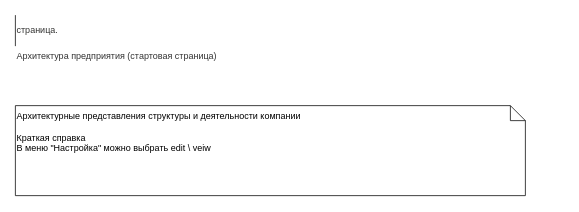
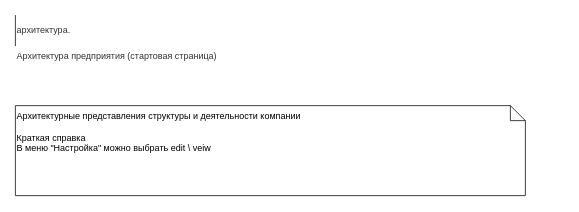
- <mxCell id="2" value="страница." style="shape=partialRectangle;html=1;right=0;top=0;bottom=0;fillColor=none;routingCenterX=-0.5;align=left;whiteSpace=wrap;fontColor=#333332;" parent="1" vertex="1"><mxGeometry x="20" y="20" width="240" height="40" as="geometry" /></mxCell>
+ <mxCell id="2" value="архитектура." style="shape=partialRectangle;html=1;right=0;top=0;bottom=0;fillColor=none;routingCenterX=-0.5;align=left;whiteSpace=wrap;fontColor=#333332;" parent="1" vertex="1"><mxGeometry x="20" y="20" width="240" height="40" as="geometry" /></mxCell>
